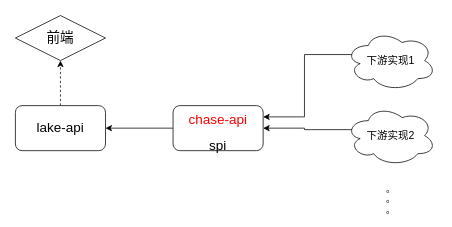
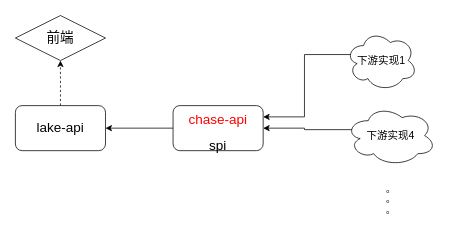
- <mxCell id="8" value="&lt;font style=&quot;font-size: 14px&quot;&gt;下游实现1&lt;/font&gt;" style="ellipse;shape=cloud;whiteSpace=wrap;html=1;" vertex="1" parent="1"><mxGeometry x="460" y="40" width="120" height="80" as="geometry" /></mxCell>
+ <mxCell id="8" value="&lt;font style=&quot;font-size: 14px&quot;&gt;下游实现1&lt;/font&gt;" style="ellipse;shape=cloud;whiteSpace=wrap;html=1;" vertex="1" parent="1"><mxGeometry x="460" y="40" width="95" height="80" as="geometry" /></mxCell>
- <mxCell id="10" value="&lt;font style=&quot;font-size: 14px&quot;&gt;下游实现2&lt;/font&gt;" style="ellipse;shape=cloud;whiteSpace=wrap;html=1;" vertex="1" parent="1"><mxGeometry x="460" y="140" width="120" height="80" as="geometry" /></mxCell>
+ <mxCell id="10" value="&lt;font style=&quot;font-size: 14px&quot;&gt;下游实现4&lt;/font&gt;" style="ellipse;shape=cloud;whiteSpace=wrap;html=1;" vertex="1" parent="1"><mxGeometry x="460" y="140" width="120" height="80" as="geometry" /></mxCell>
